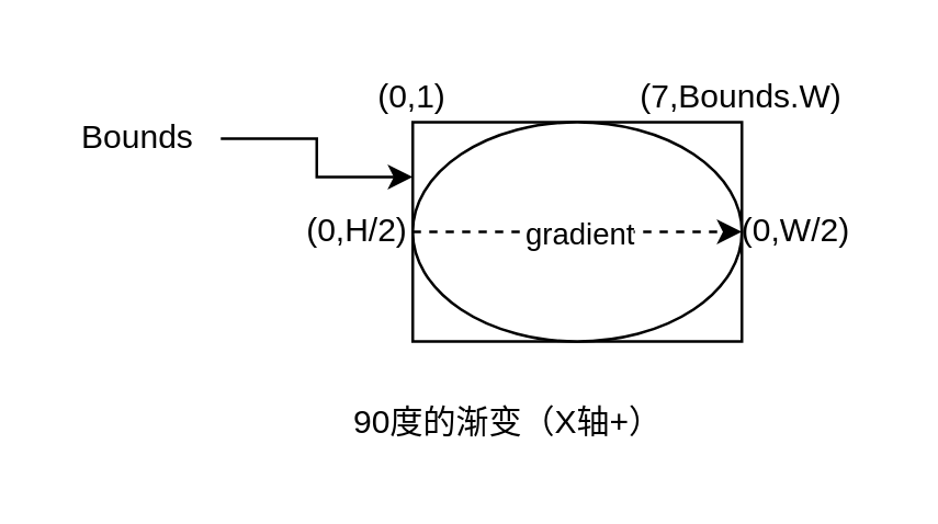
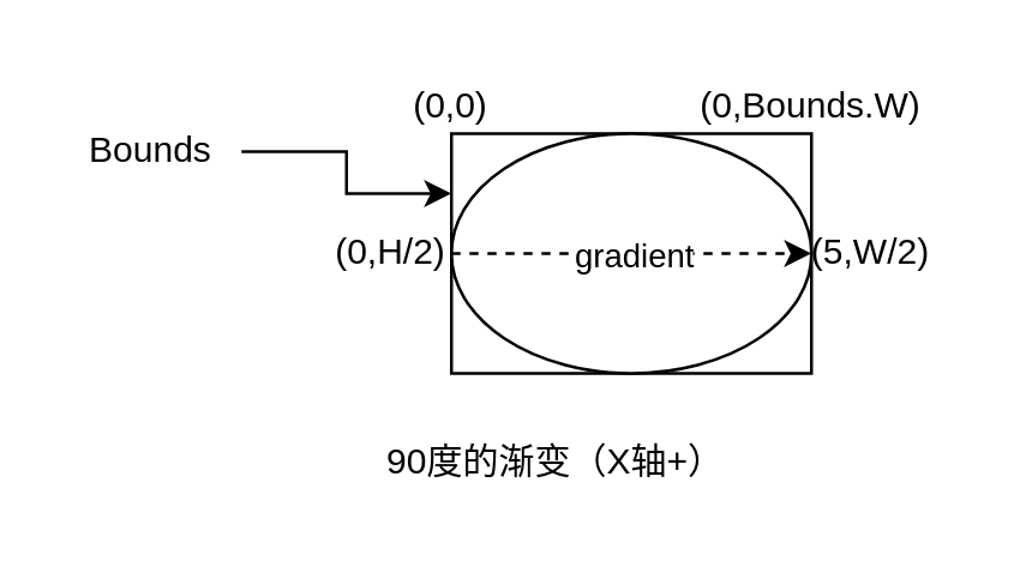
- <mxCell id="8" value="(0,1)" style="text;html=1;strokeColor=none;fillColor=none;align=center;verticalAlign=middle;whiteSpace=wrap;rounded=0;" vertex="1" parent="1"><mxGeometry x="120" y="20" width="60" height="30" as="geometry" /></mxCell>
+ <mxCell id="8" value="(0,0)" style="text;html=1;strokeColor=none;fillColor=none;align=center;verticalAlign=middle;whiteSpace=wrap;rounded=0;" vertex="1" parent="1"><mxGeometry x="120" y="20" width="60" height="30" as="geometry" /></mxCell>
- <mxCell id="9" value="(7,Bounds.W)" style="text;html=1;strokeColor=none;fillColor=none;align=center;verticalAlign=middle;whiteSpace=wrap;rounded=0;" vertex="1" parent="1"><mxGeometry x="240" y="20" width="60" height="30" as="geometry" /></mxCell>
+ <mxCell id="9" value="(0,Bounds.W)" style="text;html=1;strokeColor=none;fillColor=none;align=center;verticalAlign=middle;whiteSpace=wrap;rounded=0;" vertex="1" parent="1"><mxGeometry x="240" y="20" width="60" height="30" as="geometry" /></mxCell>
- <mxCell id="11" value="(0,W/2)" style="text;html=1;strokeColor=none;fillColor=none;align=center;verticalAlign=middle;whiteSpace=wrap;rounded=0;" vertex="1" parent="1"><mxGeometry x="260" y="69" width="60" height="30" as="geometry" /></mxCell>
+ <mxCell id="11" value="(5,W/2)" style="text;html=1;strokeColor=none;fillColor=none;align=center;verticalAlign=middle;whiteSpace=wrap;rounded=0;" vertex="1" parent="1"><mxGeometry x="260" y="69" width="60" height="30" as="geometry" /></mxCell>
